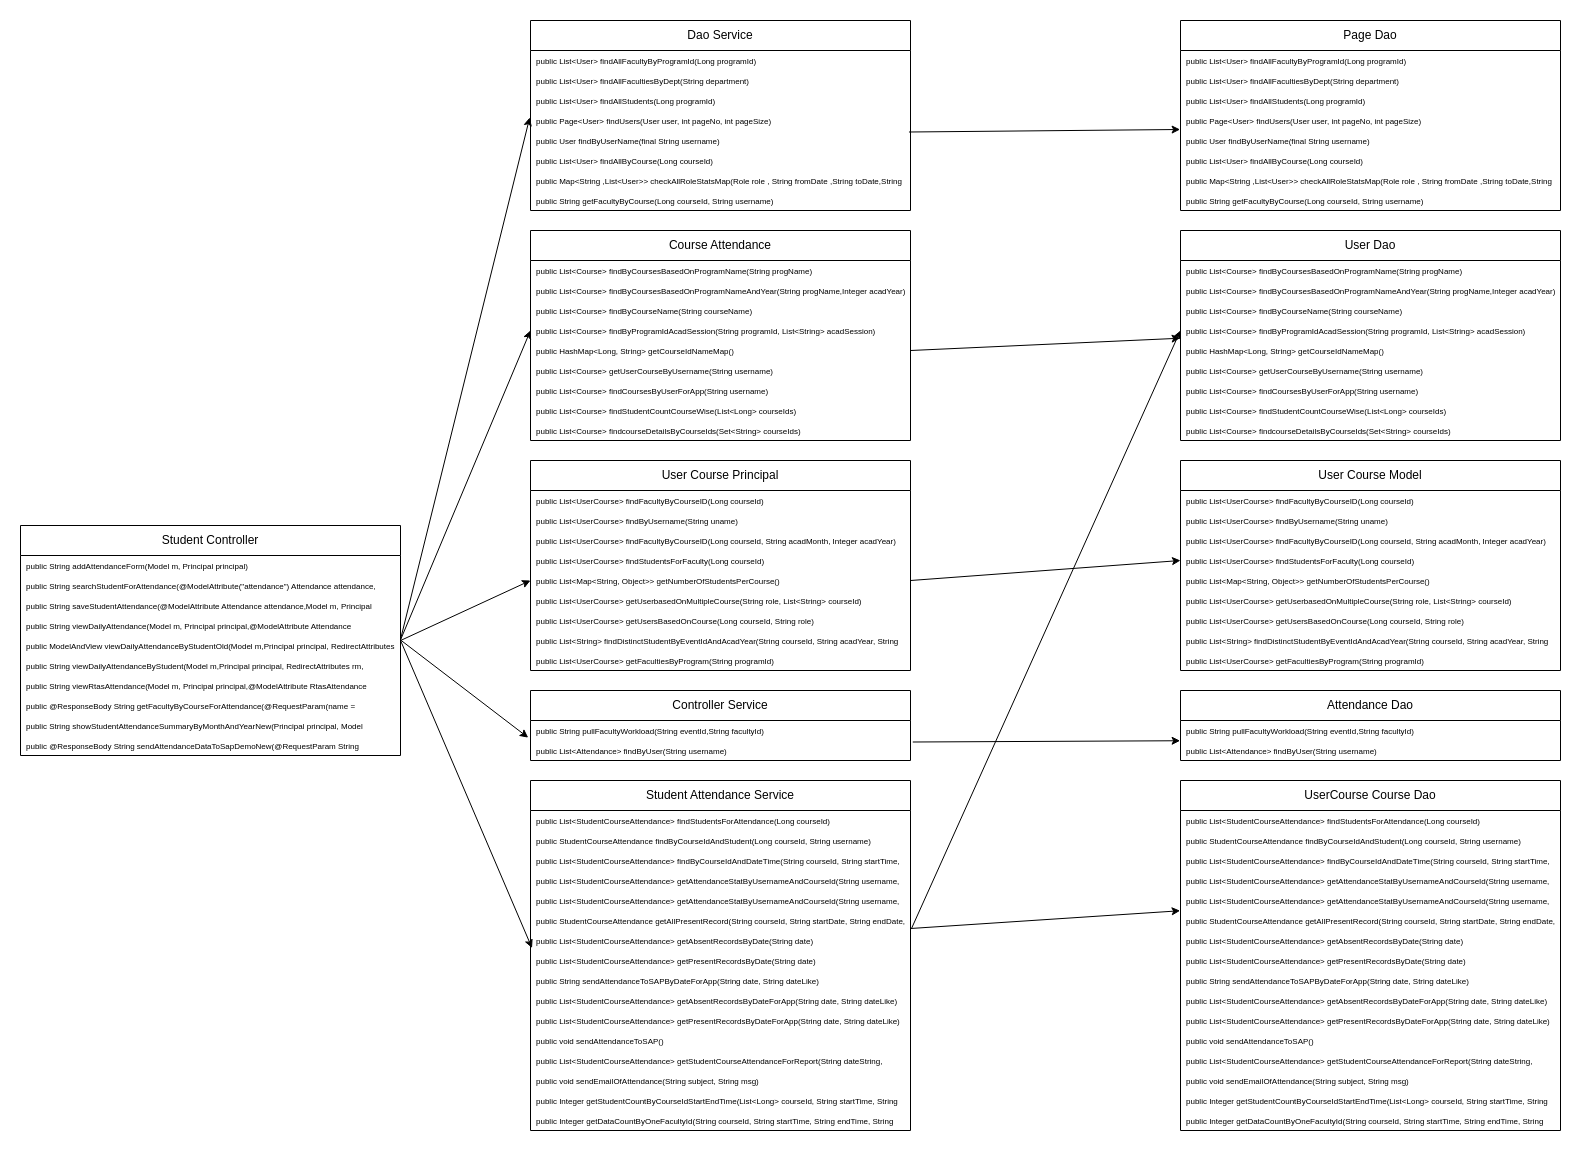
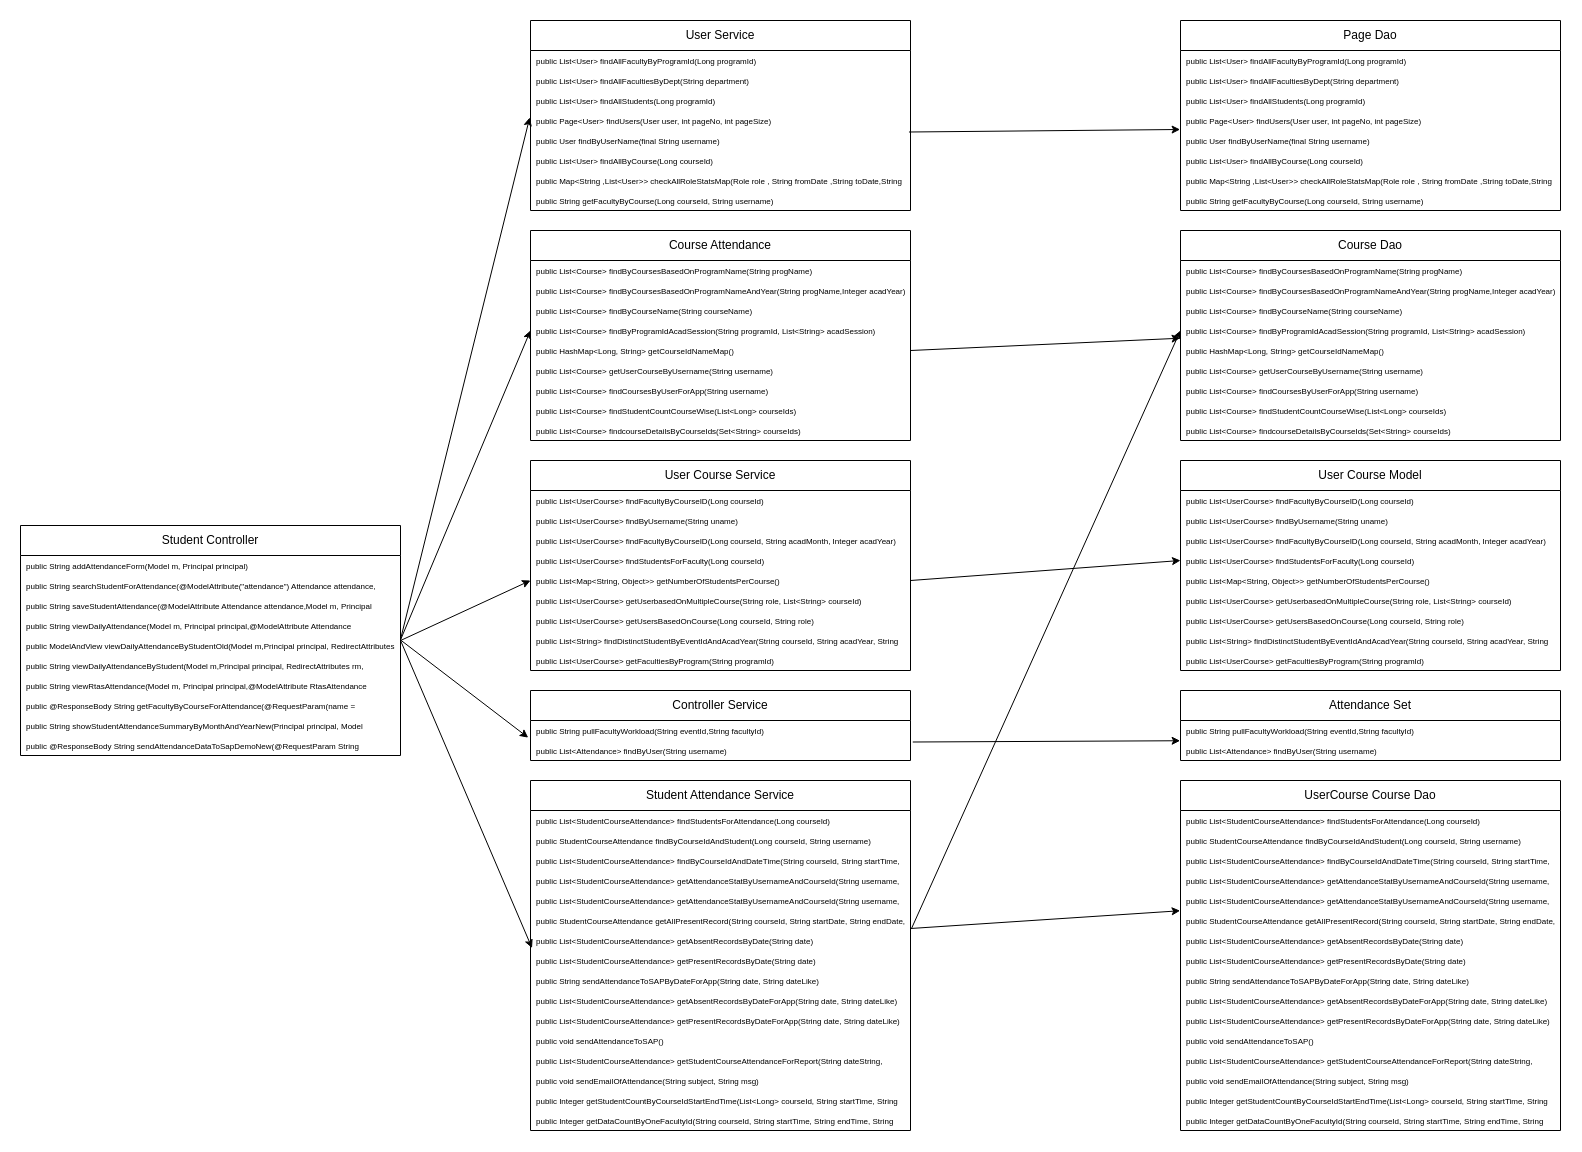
- <mxCell id="17" value="Dao Service" style="swimlane;fontStyle=0;childLayout=stackLayout;horizontal=1;startSize=30;horizontalStack=0;resizeParent=1;resizeParentMax=0;resizeLast=0;collapsible=1;marginBottom=0;whiteSpace=wrap;html=1;" vertex="1" parent="1"><mxGeometry x="530" y="20" width="380" height="190" as="geometry" /></mxCell>
+ <mxCell id="17" value="User Service" style="swimlane;fontStyle=0;childLayout=stackLayout;horizontal=1;startSize=30;horizontalStack=0;resizeParent=1;resizeParentMax=0;resizeLast=0;collapsible=1;marginBottom=0;whiteSpace=wrap;html=1;" vertex="1" parent="1"><mxGeometry x="530" y="20" width="380" height="190" as="geometry" /></mxCell>
- <mxCell id="76" value="User Dao" style="swimlane;fontStyle=0;childLayout=stackLayout;horizontal=1;startSize=30;horizontalStack=0;resizeParent=1;resizeParentMax=0;resizeLast=0;collapsible=1;marginBottom=0;whiteSpace=wrap;html=1;" vertex="1" parent="1"><mxGeometry x="1180" y="230" width="380" height="210" as="geometry" /></mxCell>
+ <mxCell id="76" value="Course Dao" style="swimlane;fontStyle=0;childLayout=stackLayout;horizontal=1;startSize=30;horizontalStack=0;resizeParent=1;resizeParentMax=0;resizeLast=0;collapsible=1;marginBottom=0;whiteSpace=wrap;html=1;" vertex="1" parent="1"><mxGeometry x="1180" y="230" width="380" height="210" as="geometry" /></mxCell>
- <mxCell id="36" value="User Course Principal" style="swimlane;fontStyle=0;childLayout=stackLayout;horizontal=1;startSize=30;horizontalStack=0;resizeParent=1;resizeParentMax=0;resizeLast=0;collapsible=1;marginBottom=0;whiteSpace=wrap;html=1;" vertex="1" parent="1"><mxGeometry x="530" y="460" width="380" height="210" as="geometry" /></mxCell>
+ <mxCell id="36" value="User Course Service" style="swimlane;fontStyle=0;childLayout=stackLayout;horizontal=1;startSize=30;horizontalStack=0;resizeParent=1;resizeParentMax=0;resizeLast=0;collapsible=1;marginBottom=0;whiteSpace=wrap;html=1;" vertex="1" parent="1"><mxGeometry x="530" y="460" width="380" height="210" as="geometry" /></mxCell>
- <mxCell id="96" value="Attendance Dao" style="swimlane;fontStyle=0;childLayout=stackLayout;horizontal=1;startSize=30;horizontalStack=0;resizeParent=1;resizeParentMax=0;resizeLast=0;collapsible=1;marginBottom=0;whiteSpace=wrap;html=1;" vertex="1" parent="1"><mxGeometry x="1180" y="690" width="380" height="70" as="geometry" /></mxCell>
+ <mxCell id="96" value="Attendance Set" style="swimlane;fontStyle=0;childLayout=stackLayout;horizontal=1;startSize=30;horizontalStack=0;resizeParent=1;resizeParentMax=0;resizeLast=0;collapsible=1;marginBottom=0;whiteSpace=wrap;html=1;" vertex="1" parent="1"><mxGeometry x="1180" y="690" width="380" height="70" as="geometry" /></mxCell>
